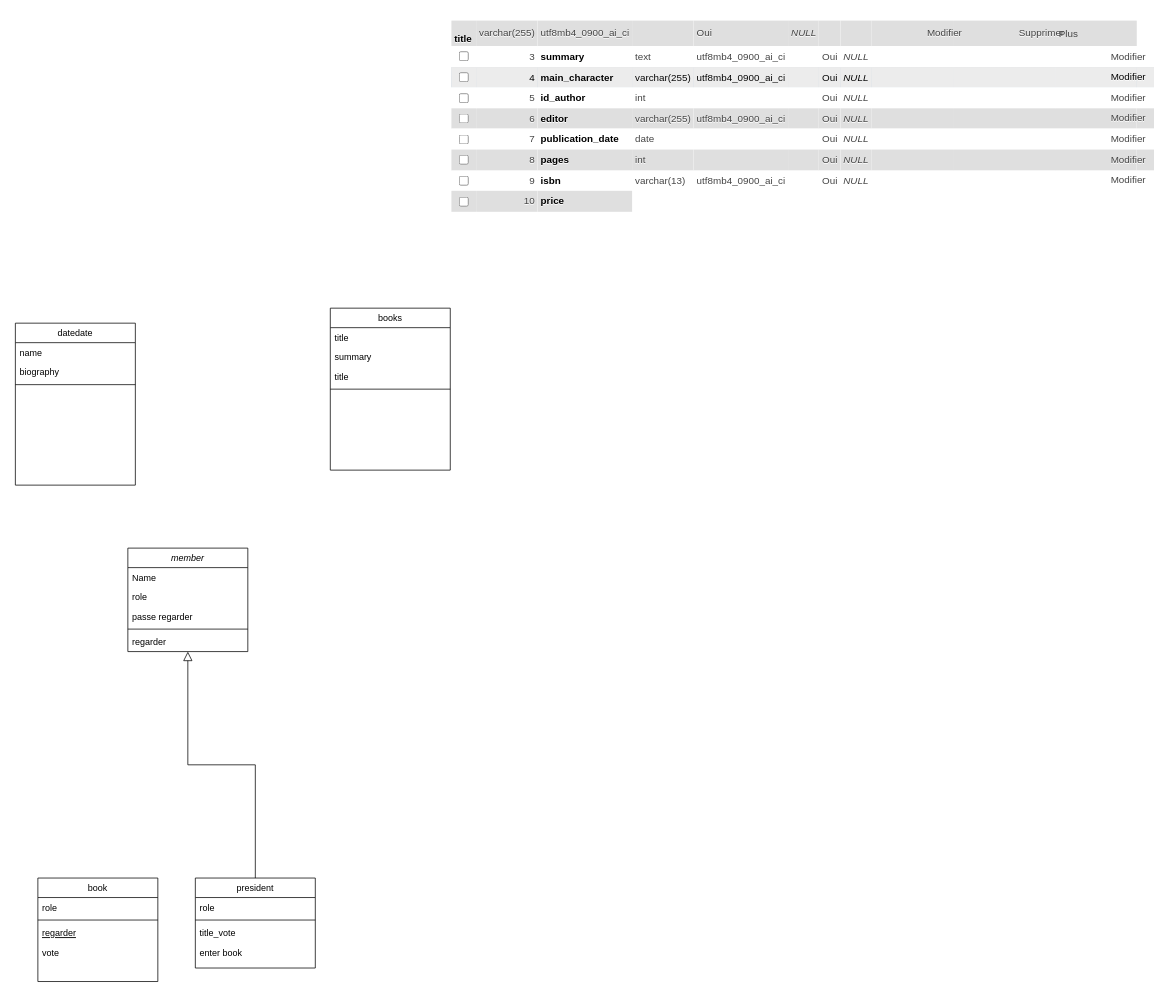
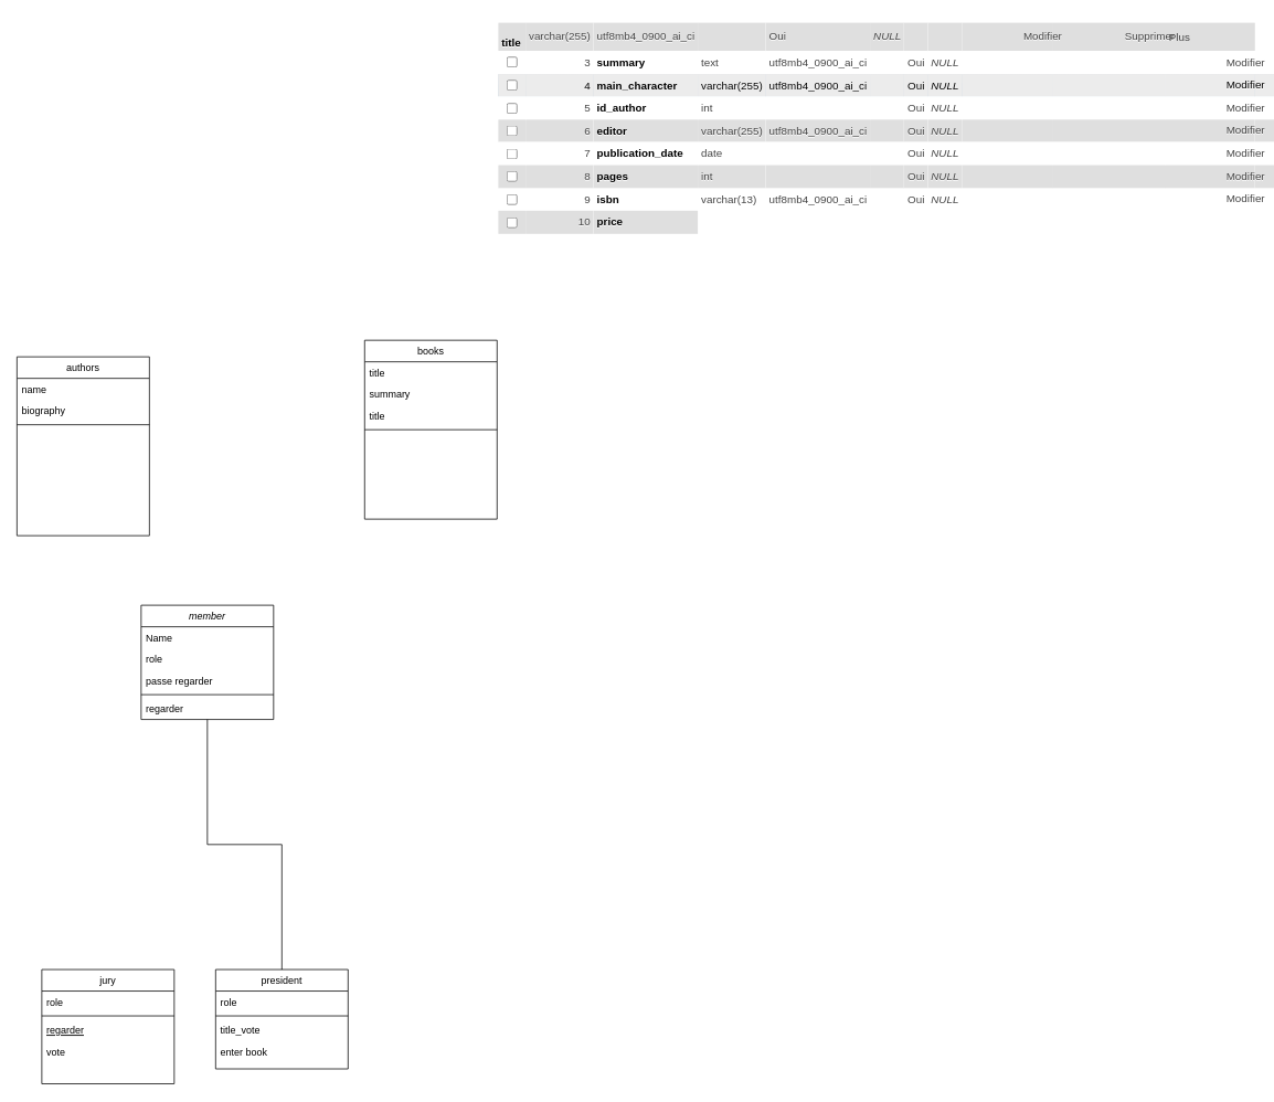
- <mxCell id="19" value="datedate" style="swimlane;fontStyle=0;align=center;verticalAlign=top;childLayout=stackLayout;horizontal=1;startSize=26;horizontalStack=0;resizeParent=1;resizeLast=0;collapsible=1;marginBottom=0;rounded=0;shadow=0;strokeWidth=1;" parent="1" vertex="1"><mxGeometry x="20" y="430" width="160" height="216" as="geometry"><mxRectangle x="550" y="140" width="160" height="26" as="alternateBounds" /></mxGeometry></mxCell>
+ <mxCell id="19" value="authors" style="swimlane;fontStyle=0;align=center;verticalAlign=top;childLayout=stackLayout;horizontal=1;startSize=26;horizontalStack=0;resizeParent=1;resizeLast=0;collapsible=1;marginBottom=0;rounded=0;shadow=0;strokeWidth=1;" parent="1" vertex="1"><mxGeometry x="20" y="430" width="160" height="216" as="geometry"><mxRectangle x="550" y="140" width="160" height="26" as="alternateBounds" /></mxGeometry></mxCell>
- <mxCell id="18" value="" style="endArrow=block;endSize=10;endFill=0;shadow=0;strokeWidth=1;rounded=0;curved=0;edgeStyle=elbowEdgeStyle;elbow=vertical;" parent="1" source="13" target="2" edge="1"><mxGeometry width="160" relative="1" as="geometry"><mxPoint x="140" y="1183" as="sourcePoint" /><mxPoint x="240" y="1081" as="targetPoint" /></mxGeometry></mxCell>
+ <mxCell id="18" value="" style="endArrow=none;endSize=10;endFill=0;shadow=0;strokeWidth=1;rounded=0;curved=0;edgeStyle=elbowEdgeStyle;elbow=vertical;" parent="1" source="13" target="2" edge="1"><mxGeometry width="160" relative="1" as="geometry"><mxPoint x="140" y="1183" as="sourcePoint" /><mxPoint x="240" y="1081" as="targetPoint" /></mxGeometry></mxCell>
- <mxCell id="8" value="book" style="swimlane;fontStyle=0;align=center;verticalAlign=top;childLayout=stackLayout;horizontal=1;startSize=26;horizontalStack=0;resizeParent=1;resizeLast=0;collapsible=1;marginBottom=0;rounded=0;shadow=0;strokeWidth=1;" parent="1" vertex="1"><mxGeometry x="50" y="1170" width="160" height="138" as="geometry"><mxRectangle x="130" y="380" width="160" height="26" as="alternateBounds" /></mxGeometry></mxCell>
+ <mxCell id="8" value="jury" style="swimlane;fontStyle=0;align=center;verticalAlign=top;childLayout=stackLayout;horizontal=1;startSize=26;horizontalStack=0;resizeParent=1;resizeLast=0;collapsible=1;marginBottom=0;rounded=0;shadow=0;strokeWidth=1;" parent="1" vertex="1"><mxGeometry x="50" y="1170" width="160" height="138" as="geometry"><mxRectangle x="130" y="380" width="160" height="26" as="alternateBounds" /></mxGeometry></mxCell>
